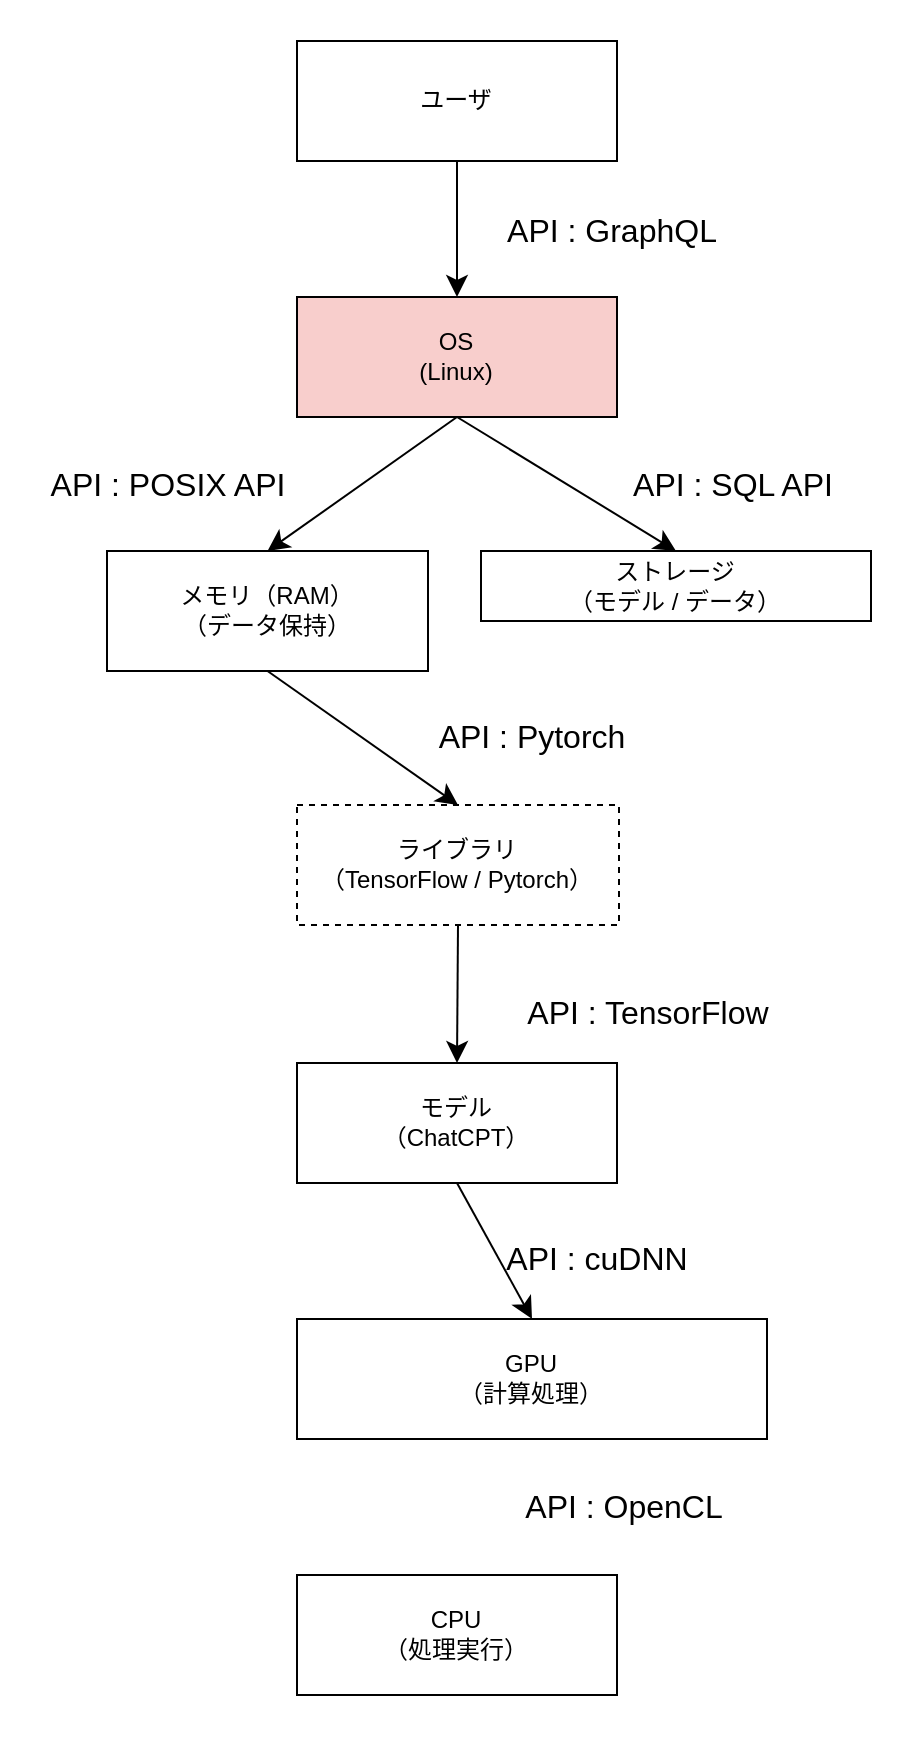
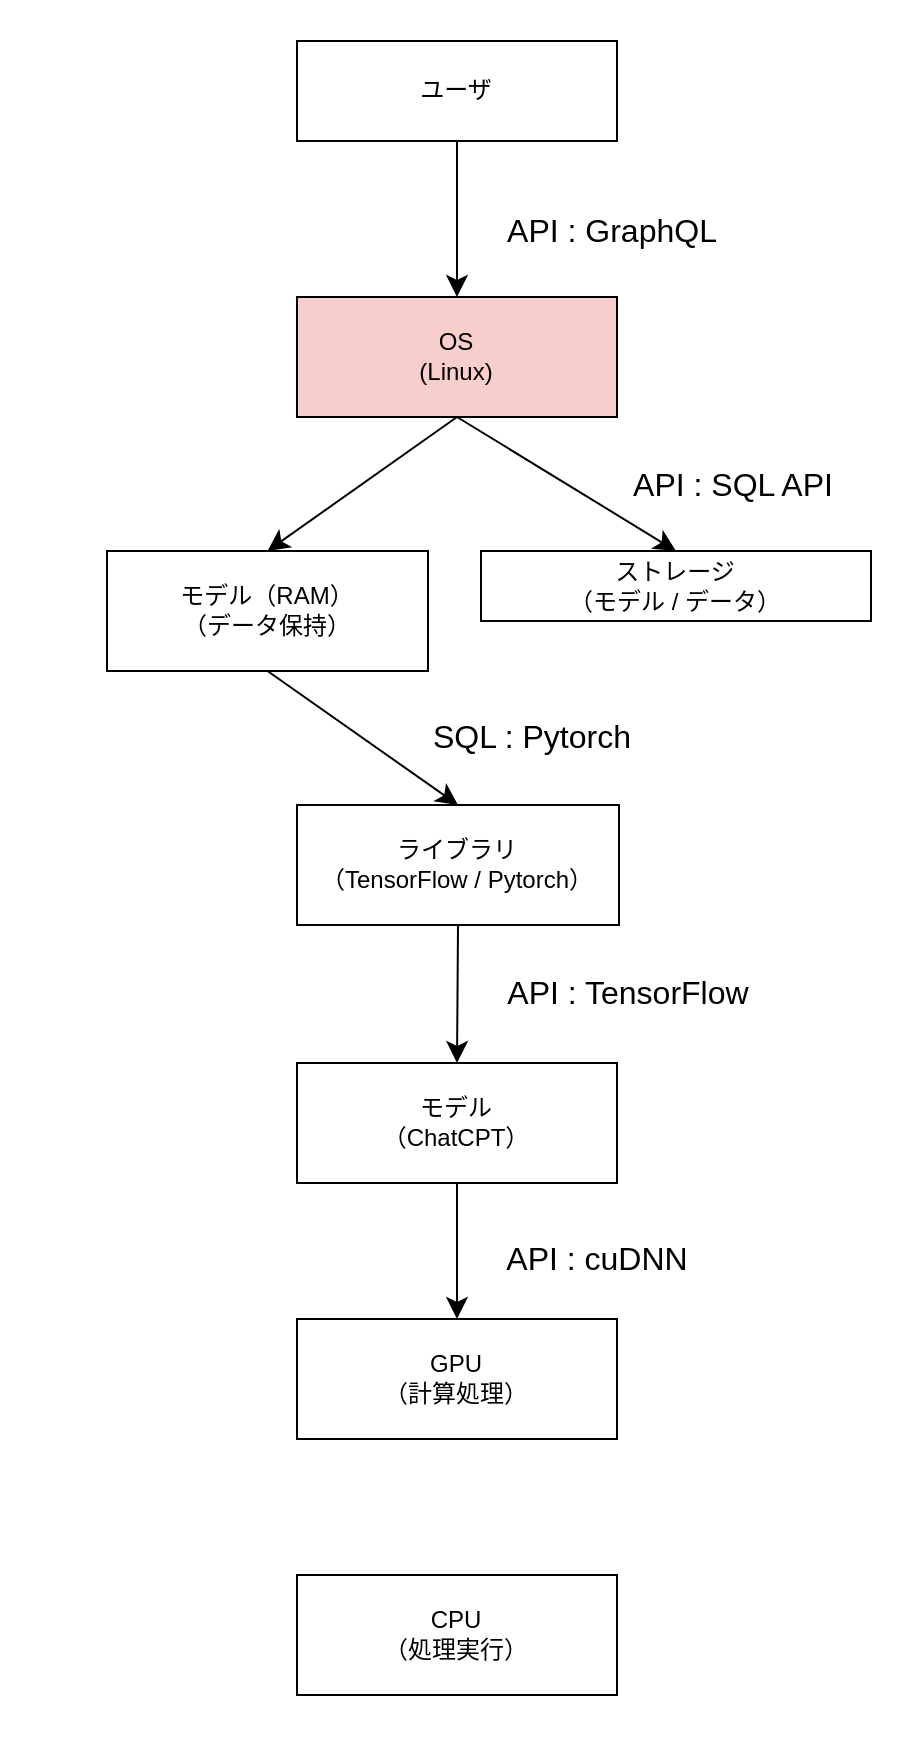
- <mxCell id="3" value="ユーザ" style="rounded=0;whiteSpace=wrap;html=1;" parent="1" vertex="1"><mxGeometry x="148" y="20" width="160" height="60" as="geometry" /></mxCell>
+ <mxCell id="3" value="ユーザ" style="rounded=0;whiteSpace=wrap;html=1;" parent="1" vertex="1"><mxGeometry x="148" y="20" width="160" height="50" as="geometry" /></mxCell>
- <mxCell id="18" value="API : POSIX API" style="text;html=1;align=center;verticalAlign=middle;whiteSpace=wrap;rounded=0;fontSize=16;" parent="1" vertex="1"><mxGeometry x="20" y="227" width="128" height="30" as="geometry" /></mxCell>
- <mxCell id="9" value="メモリ（RAM）&lt;div&gt;（データ保持）&lt;/div&gt;" style="rounded=0;whiteSpace=wrap;html=1;" parent="1" vertex="1"><mxGeometry x="53" y="275" width="160.5" height="60" as="geometry" /></mxCell>
+ <mxCell id="9" value="モデル（RAM）&lt;div&gt;（データ保持）&lt;/div&gt;" style="rounded=0;whiteSpace=wrap;html=1;" parent="1" vertex="1"><mxGeometry x="53" y="275" width="160.5" height="60" as="geometry" /></mxCell>
- <mxCell id="20" value="API : Pytorch" style="text;html=1;align=center;verticalAlign=middle;whiteSpace=wrap;rounded=0;fontSize=16;" parent="1" vertex="1"><mxGeometry x="207" y="353" width="118" height="30" as="geometry" /></mxCell>
+ <mxCell id="20" value="SQL : Pytorch" style="text;html=1;align=center;verticalAlign=middle;whiteSpace=wrap;rounded=0;fontSize=16;" parent="1" vertex="1"><mxGeometry x="207" y="353" width="118" height="30" as="geometry" /></mxCell>
- <mxCell id="11" value="ライブラリ&lt;div&gt;（TensorFlow / Pytorch）&lt;/div&gt;" style="rounded=0;whiteSpace=wrap;html=1;dashed=1;" parent="1" vertex="1"><mxGeometry x="148" y="402" width="161" height="60" as="geometry" /></mxCell>
+ <mxCell id="11" value="ライブラリ&lt;div&gt;（TensorFlow / Pytorch）&lt;/div&gt;" style="rounded=0;whiteSpace=wrap;html=1;" parent="1" vertex="1"><mxGeometry x="148" y="402" width="161" height="60" as="geometry" /></mxCell>
- <mxCell id="21" value="API : TensorFlow" style="text;html=1;align=center;verticalAlign=middle;whiteSpace=wrap;rounded=0;fontSize=16;" parent="1" vertex="1"><mxGeometry x="257" y="491" width="134" height="30" as="geometry" /></mxCell>
+ <mxCell id="21" value="API : TensorFlow" style="text;html=1;align=center;verticalAlign=middle;whiteSpace=wrap;rounded=0;fontSize=16;" parent="1" vertex="1"><mxGeometry x="247" y="481" width="134" height="30" as="geometry" /></mxCell>
- <mxCell id="14" value="GPU&lt;div&gt;（計算処理）&lt;/div&gt;" style="rounded=0;whiteSpace=wrap;html=1;" parent="1" vertex="1"><mxGeometry x="148" y="659" width="235" height="60" as="geometry" /></mxCell>
+ <mxCell id="14" value="GPU&lt;div&gt;（計算処理）&lt;/div&gt;" style="rounded=0;whiteSpace=wrap;html=1;" parent="1" vertex="1"><mxGeometry x="148" y="659" width="160" height="60" as="geometry" /></mxCell>
- <mxCell id="23" value="API : OpenCL" style="text;html=1;align=center;verticalAlign=middle;whiteSpace=wrap;rounded=0;fontSize=16;" parent="1" vertex="1"><mxGeometry x="256" y="738" width="112" height="30" as="geometry" /></mxCell>
